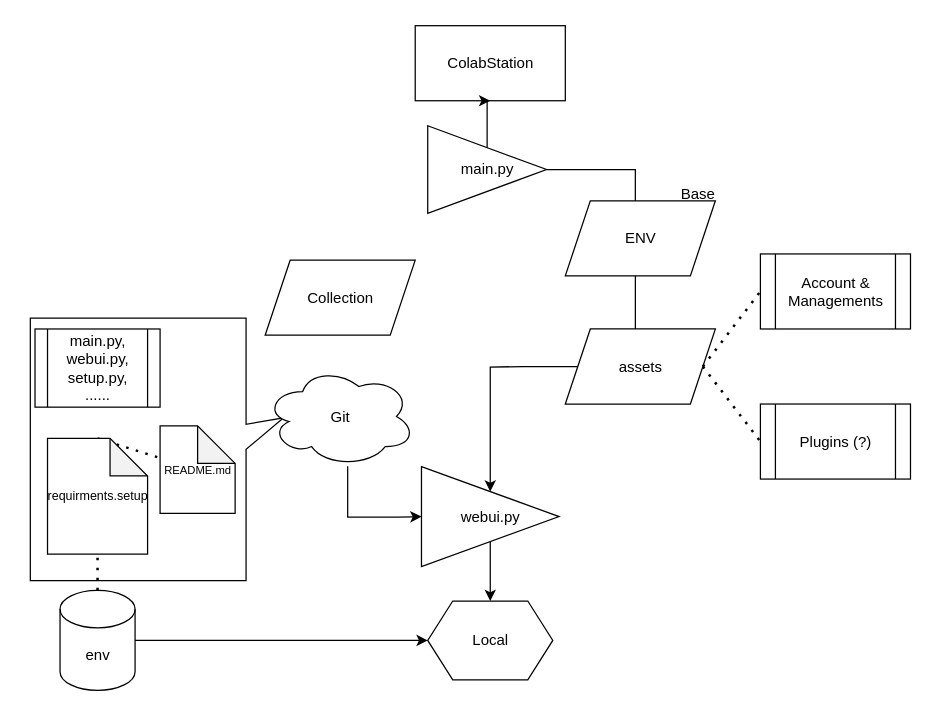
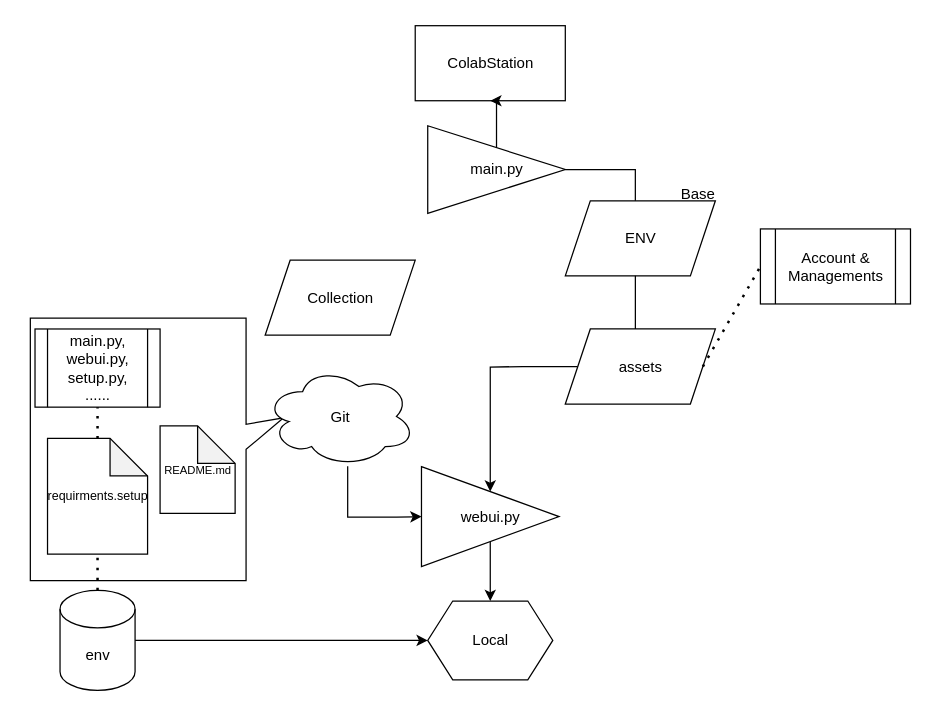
- <mxCell id="8" value="&lt;div style=&quot;&quot;&gt;&lt;span style=&quot;background-color: initial;&quot;&gt;main.py&lt;/span&gt;&lt;/div&gt;" style="triangle;whiteSpace=wrap;html=1;align=center;" parent="1" vertex="1"><mxGeometry x="341.5" y="100" width="95" height="70" as="geometry" /></mxCell>
+ <mxCell id="8" value="&lt;div style=&quot;&quot;&gt;&lt;span style=&quot;background-color: initial;&quot;&gt;main.py&lt;/span&gt;&lt;/div&gt;" style="triangle;whiteSpace=wrap;html=1;align=center;" parent="1" vertex="1"><mxGeometry x="341.5" y="100" width="110" height="70" as="geometry" /></mxCell>
- <mxCell id="16" value="Account &amp;amp; Managements" style="shape=process;whiteSpace=wrap;html=1;backgroundOutline=1;" vertex="1" parent="1"><mxGeometry x="607.5" y="202.5" width="120" height="60" as="geometry" /></mxCell>
+ <mxCell id="16" value="Account &amp;amp; Managements" style="shape=process;whiteSpace=wrap;html=1;backgroundOutline=1;" vertex="1" parent="1"><mxGeometry x="607.5" y="182.5" width="120" height="60" as="geometry" /></mxCell>
- <mxCell id="19" value="" style="endArrow=none;dashed=1;html=1;dashPattern=1 3;strokeWidth=2;rounded=0;entryX=0;entryY=0.5;entryDx=0;entryDy=0;exitX=1;exitY=0.5;exitDx=0;exitDy=0;" edge="1" parent="1" source="15" target="17"><mxGeometry width="50" height="50" relative="1" as="geometry"><mxPoint x="571.5" y="303" as="sourcePoint" /><mxPoint x="617.5" y="264" as="targetPoint" /><Array as="points" /></mxGeometry></mxCell>
- <mxCell id="17" value="Plugins (?)" style="shape=process;whiteSpace=wrap;html=1;backgroundOutline=1;" vertex="1" parent="1"><mxGeometry x="607.5" y="322.5" width="120" height="60" as="geometry" /></mxCell>
- <mxCell id="23" value="" style="endArrow=none;dashed=1;html=1;dashPattern=1 3;strokeWidth=2;rounded=0;exitX=0.5;exitY=0;exitDx=0;exitDy=0;exitPerimeter=0;" edge="1" parent="1" source="27" target="25"><mxGeometry width="50" height="50" relative="1" as="geometry"><mxPoint x="161.5" y="430" as="sourcePoint" /><mxPoint x="211.5" y="380" as="targetPoint" /></mxGeometry></mxCell>
+ <mxCell id="23" value="" style="endArrow=none;dashed=1;html=1;dashPattern=1 3;strokeWidth=2;rounded=0;entryX=0.5;entryY=1;entryDx=0;entryDy=0;exitX=0.5;exitY=0;exitDx=0;exitDy=0;exitPerimeter=0;" edge="1" parent="1" source="27" target="20"><mxGeometry width="50" height="50" relative="1" as="geometry"><mxPoint x="161.5" y="430" as="sourcePoint" /><mxPoint x="211.5" y="380" as="targetPoint" /></mxGeometry></mxCell>
